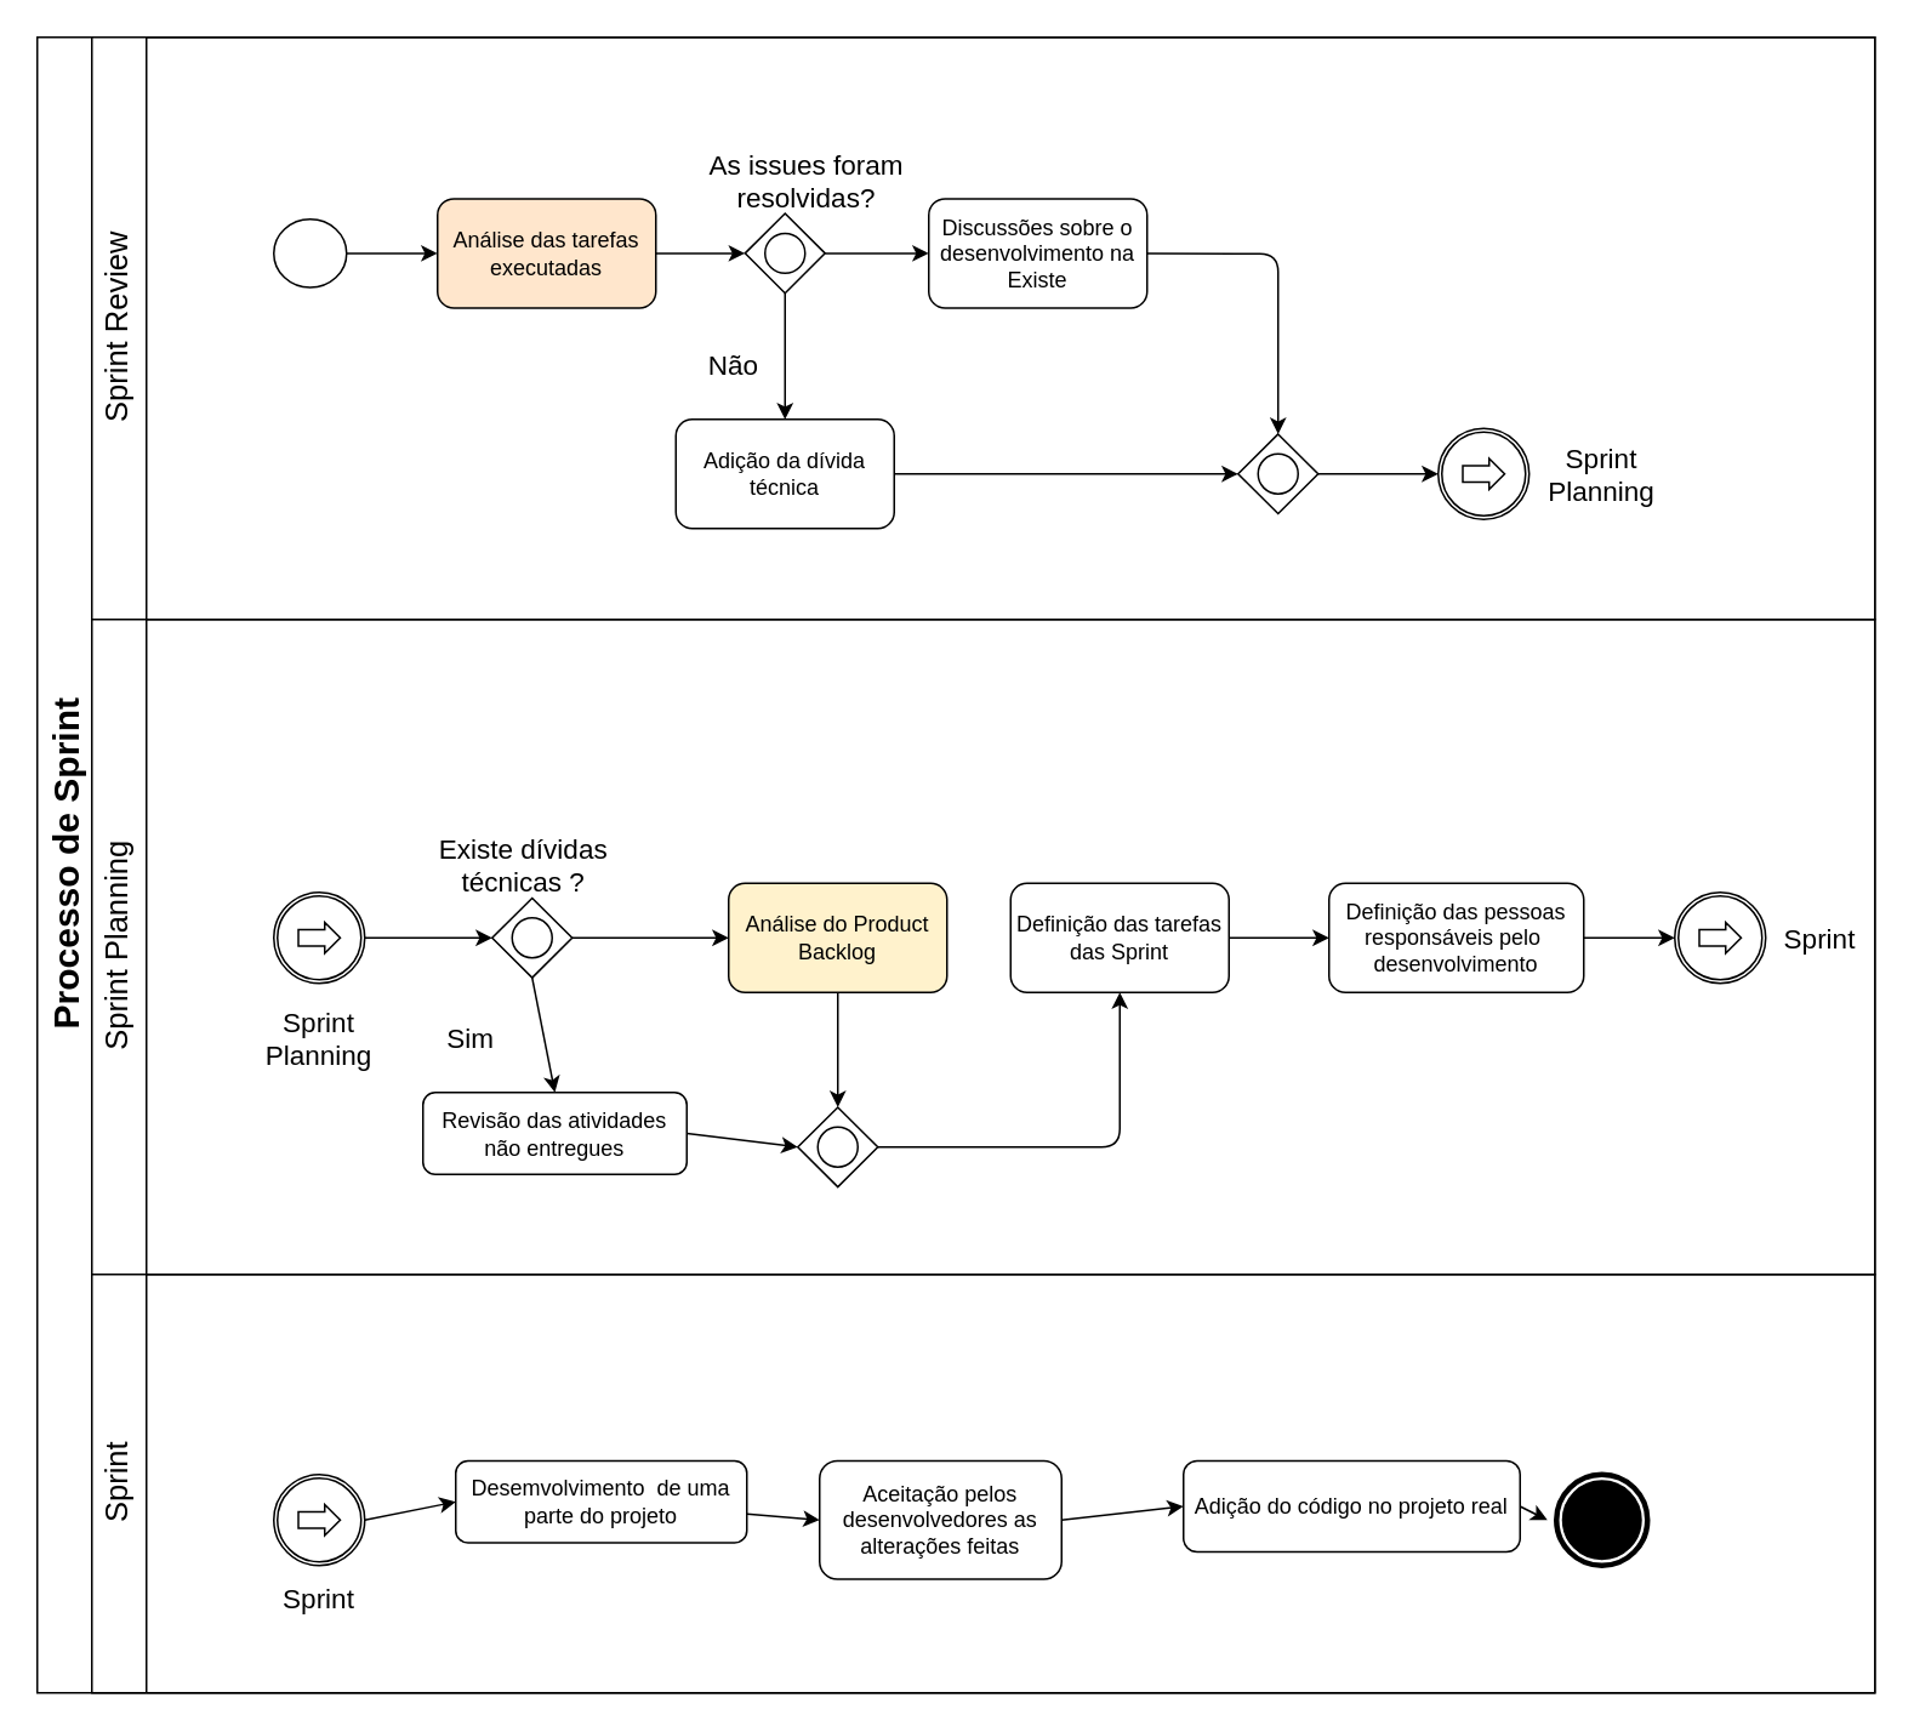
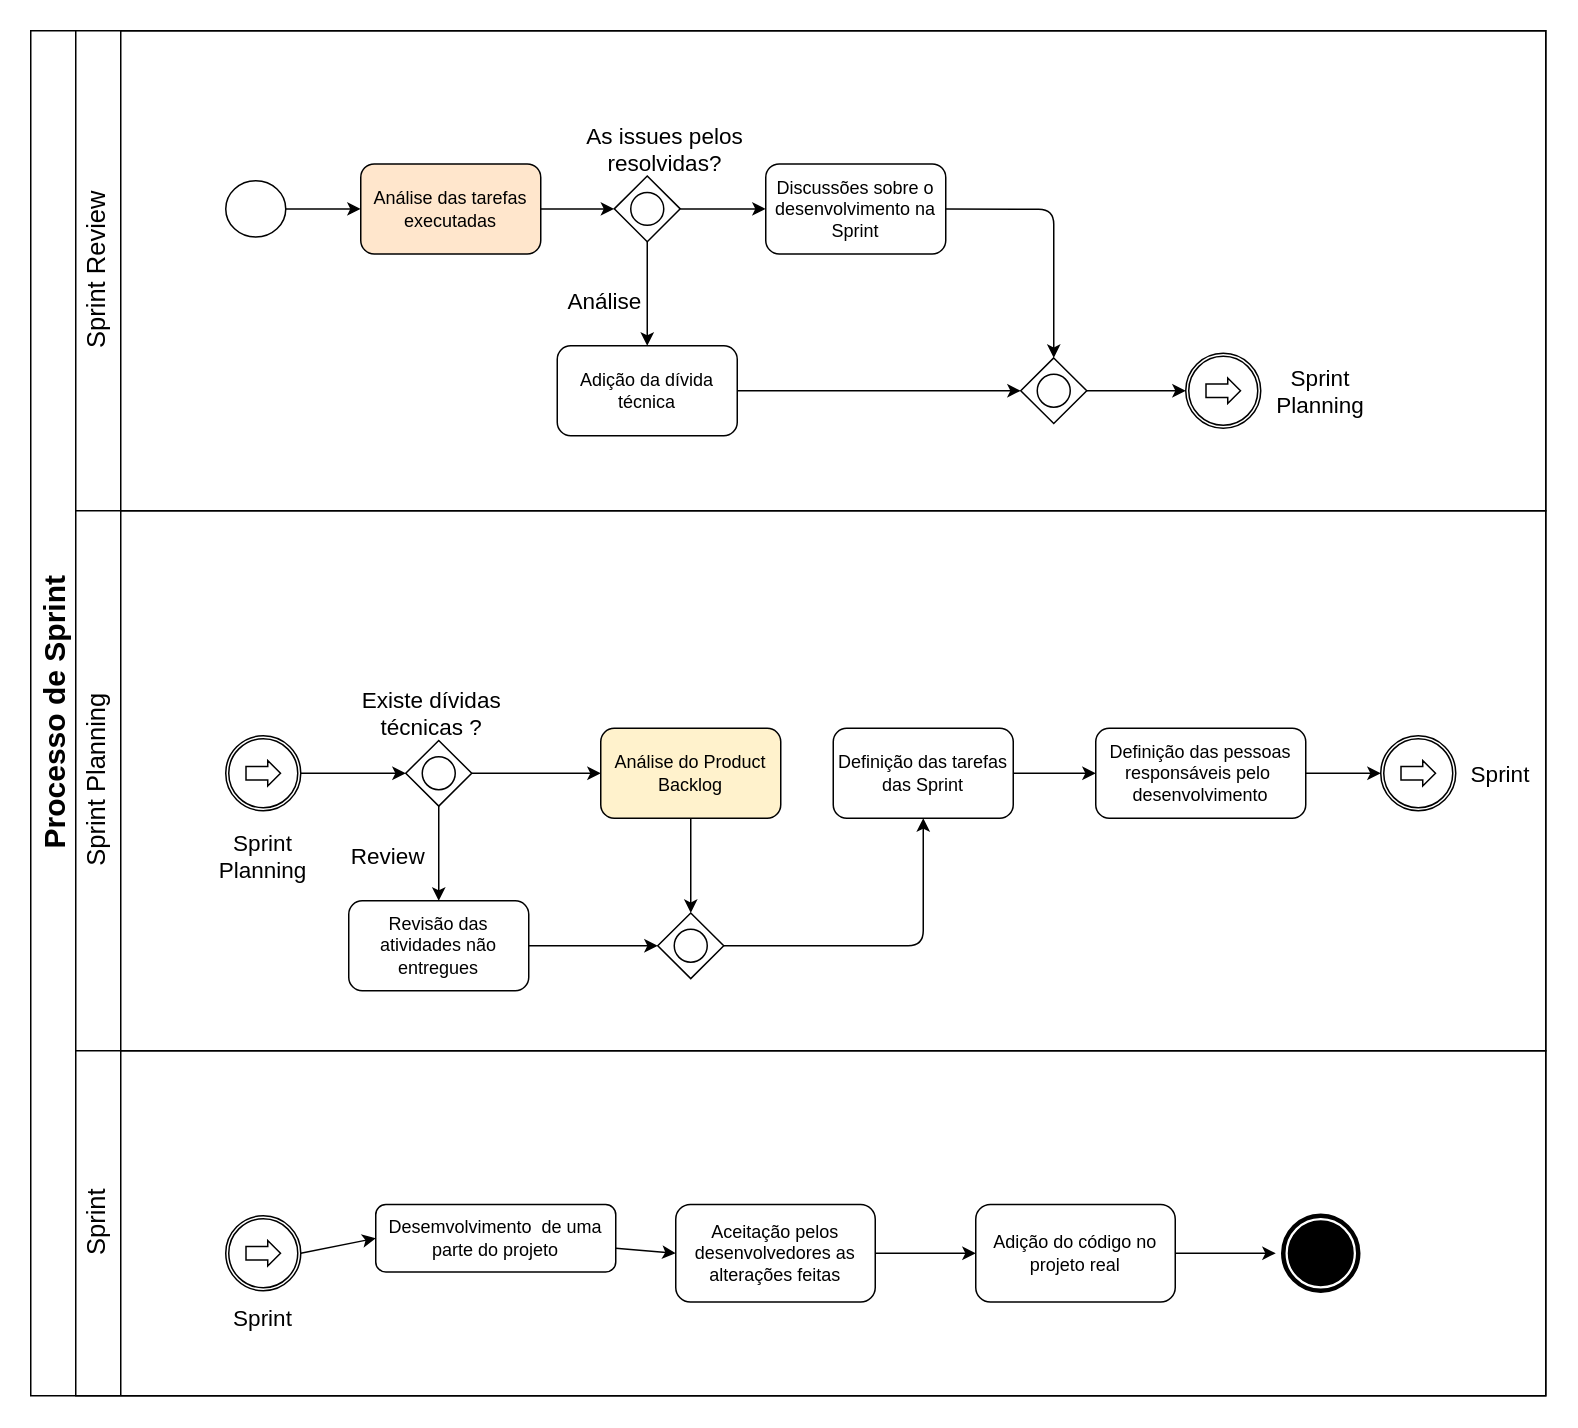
- <mxCell id="16" value="&lt;font style=&quot;font-size: 15px&quot;&gt;As issues foram resolvidas?&lt;/font&gt;" style="text;html=1;strokeColor=none;fillColor=none;align=center;verticalAlign=middle;whiteSpace=wrap;rounded=0;" vertex="1" parent="3"><mxGeometry x="330" y="68.76" width="126" height="20" as="geometry" /></mxCell>
+ <mxCell id="16" value="&lt;font style=&quot;font-size: 15px&quot;&gt;As issues pelos resolvidas?&lt;/font&gt;" style="text;html=1;strokeColor=none;fillColor=none;align=center;verticalAlign=middle;whiteSpace=wrap;rounded=0;" vertex="1" parent="3"><mxGeometry x="330" y="68.76" width="126" height="20" as="geometry" /></mxCell>
- <mxCell id="6" value="Discussões sobre o desenvolvimento na Existe" style="rounded=1;whiteSpace=wrap;html=1;" vertex="1" parent="3"><mxGeometry x="460" y="88.76" width="120" height="60" as="geometry" /></mxCell>
+ <mxCell id="6" value="Discussões sobre o desenvolvimento na Sprint" style="rounded=1;whiteSpace=wrap;html=1;" vertex="1" parent="3"><mxGeometry x="460" y="88.76" width="120" height="60" as="geometry" /></mxCell>
- <mxCell id="17" value="&lt;font style=&quot;font-size: 15px&quot;&gt;Não&lt;/font&gt;" style="text;html=1;strokeColor=none;fillColor=none;align=center;verticalAlign=middle;whiteSpace=wrap;rounded=0;" vertex="1" parent="3"><mxGeometry x="290" y="170" width="126" height="20" as="geometry" /></mxCell>
+ <mxCell id="17" value="&lt;font style=&quot;font-size: 15px&quot;&gt;Análise&lt;/font&gt;" style="text;html=1;strokeColor=none;fillColor=none;align=center;verticalAlign=middle;whiteSpace=wrap;rounded=0;" vertex="1" parent="3"><mxGeometry x="290" y="170" width="126" height="20" as="geometry" /></mxCell>
- <mxCell id="40" value="&lt;font style=&quot;font-size: 15px&quot;&gt;Sim&lt;/font&gt;" style="text;html=1;strokeColor=none;fillColor=none;align=center;verticalAlign=middle;whiteSpace=wrap;rounded=0;" vertex="1" parent="21"><mxGeometry x="153" y="220" width="111" height="20" as="geometry" /></mxCell>
+ <mxCell id="40" value="&lt;font style=&quot;font-size: 15px&quot;&gt;Review&lt;/font&gt;" style="text;html=1;strokeColor=none;fillColor=none;align=center;verticalAlign=middle;whiteSpace=wrap;rounded=0;" vertex="1" parent="21"><mxGeometry x="153" y="220" width="111" height="20" as="geometry" /></mxCell>
- <mxCell id="25" value="Revisão das atividades não entregues" style="rounded=1;whiteSpace=wrap;html=1;" vertex="1" parent="21"><mxGeometry x="182" y="260" width="145" height="45" as="geometry" /></mxCell>
+ <mxCell id="25" value="Revisão das atividades não entregues" style="rounded=1;whiteSpace=wrap;html=1;" vertex="1" parent="21"><mxGeometry x="182" y="260" width="120" height="60" as="geometry" /></mxCell>
- <mxCell id="46" value="Adição do código no projeto real" style="rounded=1;whiteSpace=wrap;html=1;" vertex="1" parent="42"><mxGeometry x="600" y="102.5" width="185" height="50" as="geometry" /></mxCell>
+ <mxCell id="46" value="Adição do código no projeto real" style="rounded=1;whiteSpace=wrap;html=1;" vertex="1" parent="42"><mxGeometry x="600" y="102.5" width="133" height="65" as="geometry" /></mxCell>
